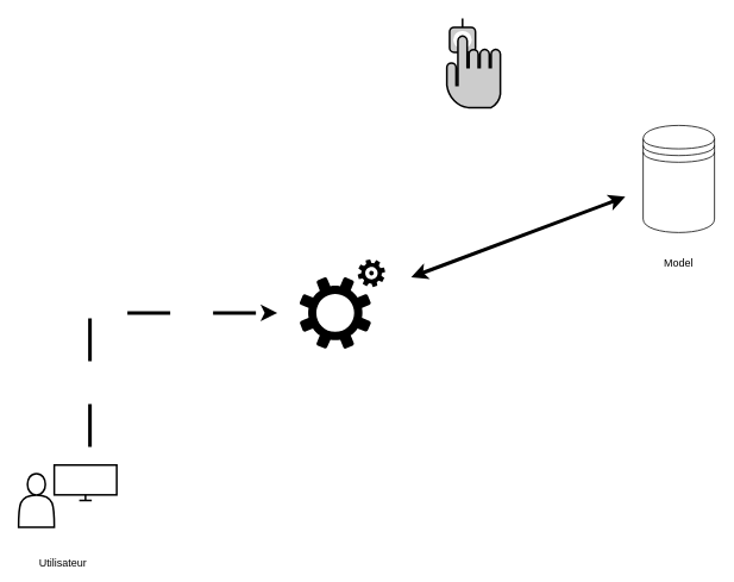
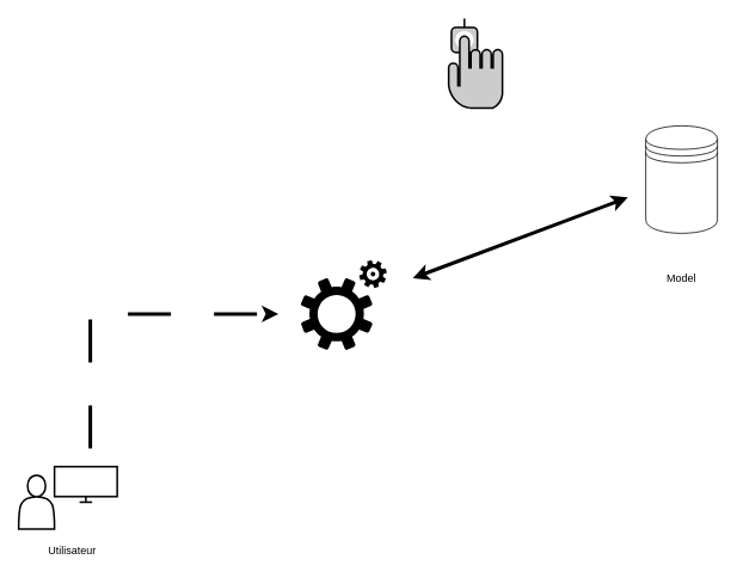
- <mxCell id="3" value="Model" style="text;html=1;strokeColor=none;fillColor=none;align=center;verticalAlign=middle;whiteSpace=wrap;rounded=0;" vertex="1" parent="1"><mxGeometry x="730" y="280" width="60" height="30" as="geometry" /></mxCell>
+ <mxCell id="3" value="Model" style="text;html=1;strokeColor=none;fillColor=none;align=center;verticalAlign=middle;whiteSpace=wrap;rounded=0;" vertex="1" parent="1"><mxGeometry x="730" y="295" width="60" height="30" as="geometry" /></mxCell>
- <mxCell id="11" value="Utilisateur" style="text;html=1;strokeColor=none;fillColor=none;align=center;verticalAlign=middle;whiteSpace=wrap;rounded=0;" vertex="1" parent="1"><mxGeometry x="40" y="615" width="60" height="30" as="geometry" /></mxCell>
+ <mxCell id="11" value="Utilisateur" style="text;html=1;strokeColor=none;fillColor=none;align=center;verticalAlign=middle;whiteSpace=wrap;rounded=0;" vertex="1" parent="1"><mxGeometry x="50" y="600" width="60" height="30" as="geometry" /></mxCell>
